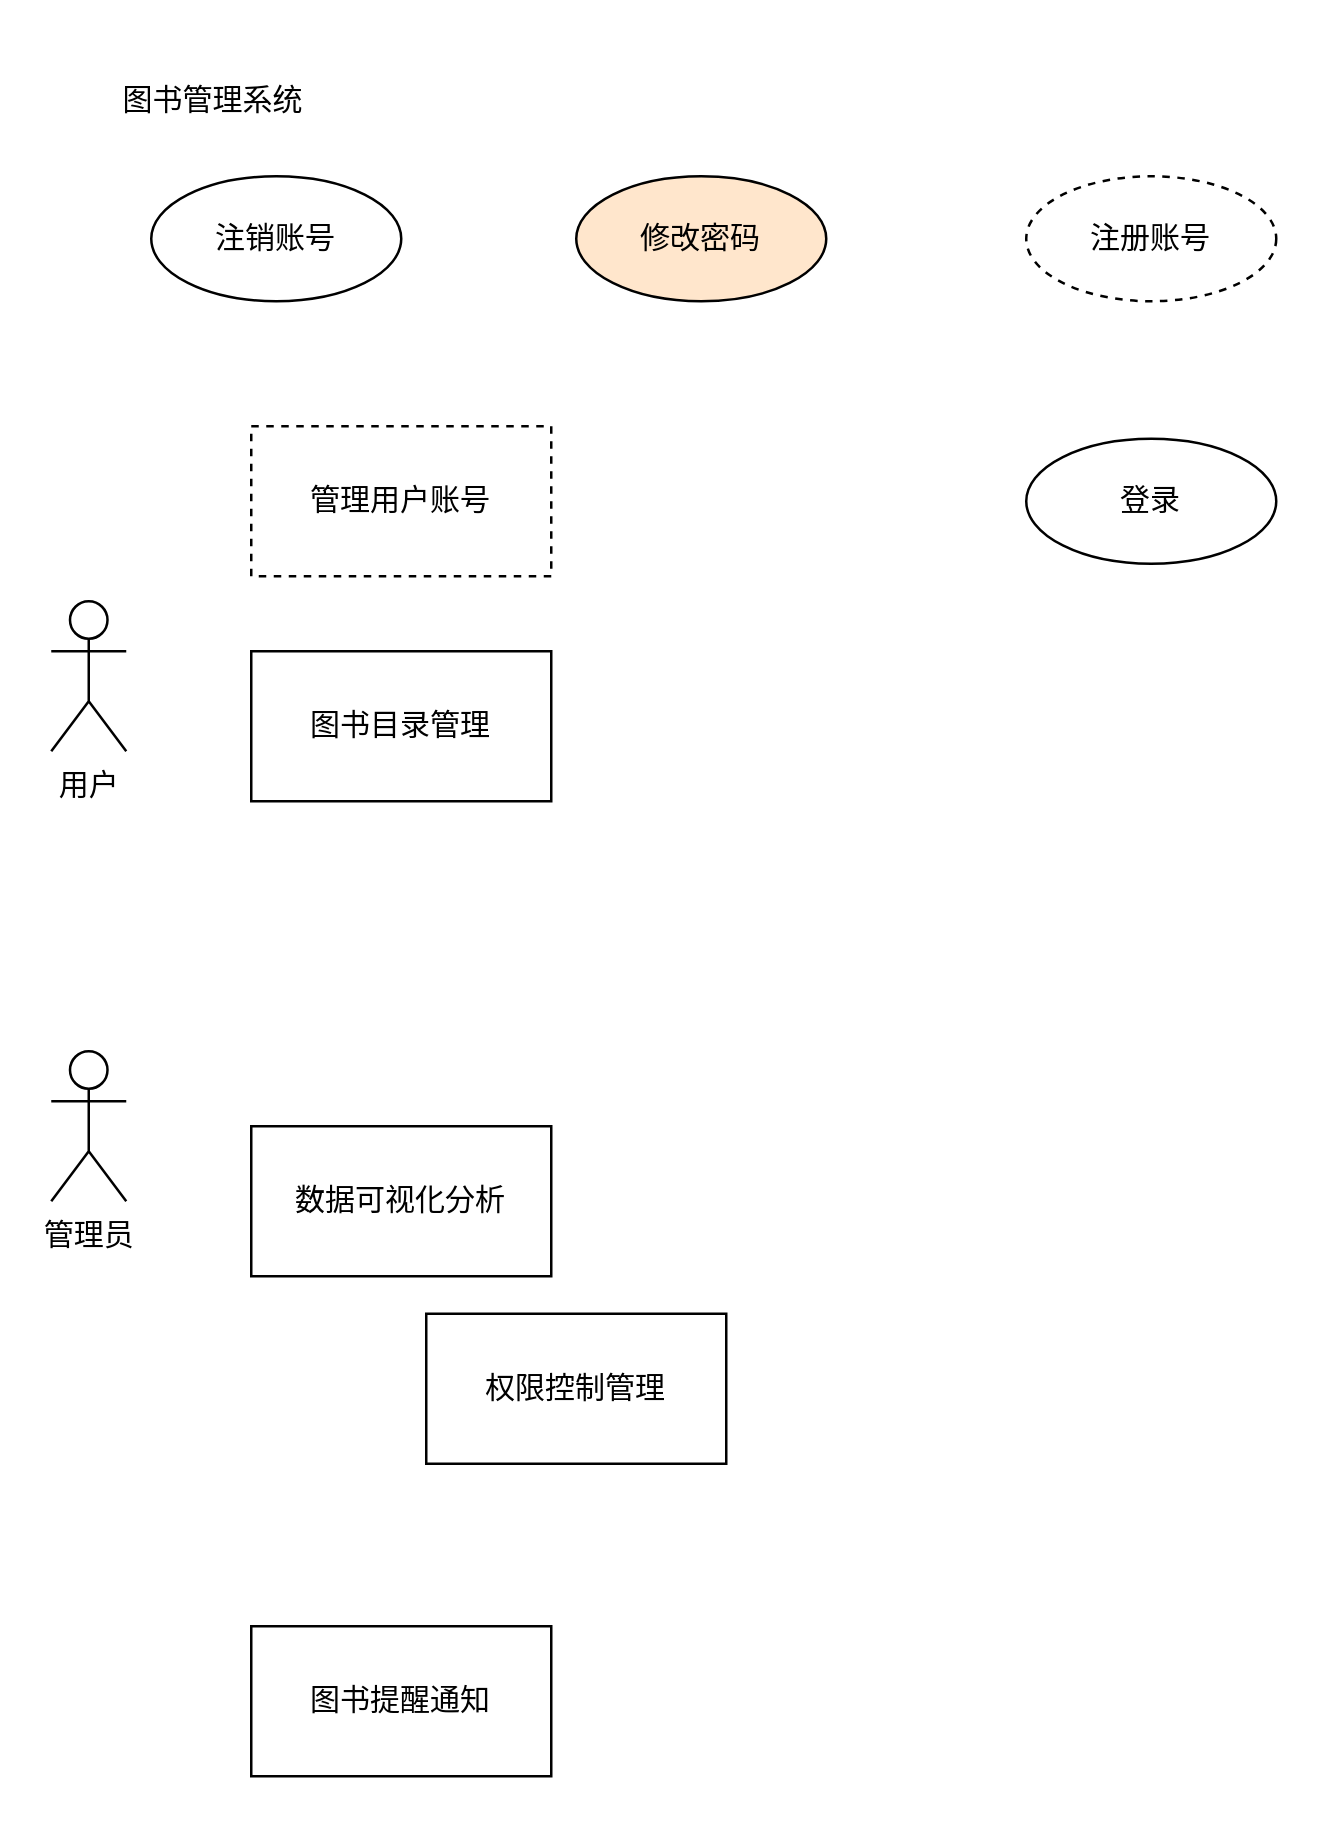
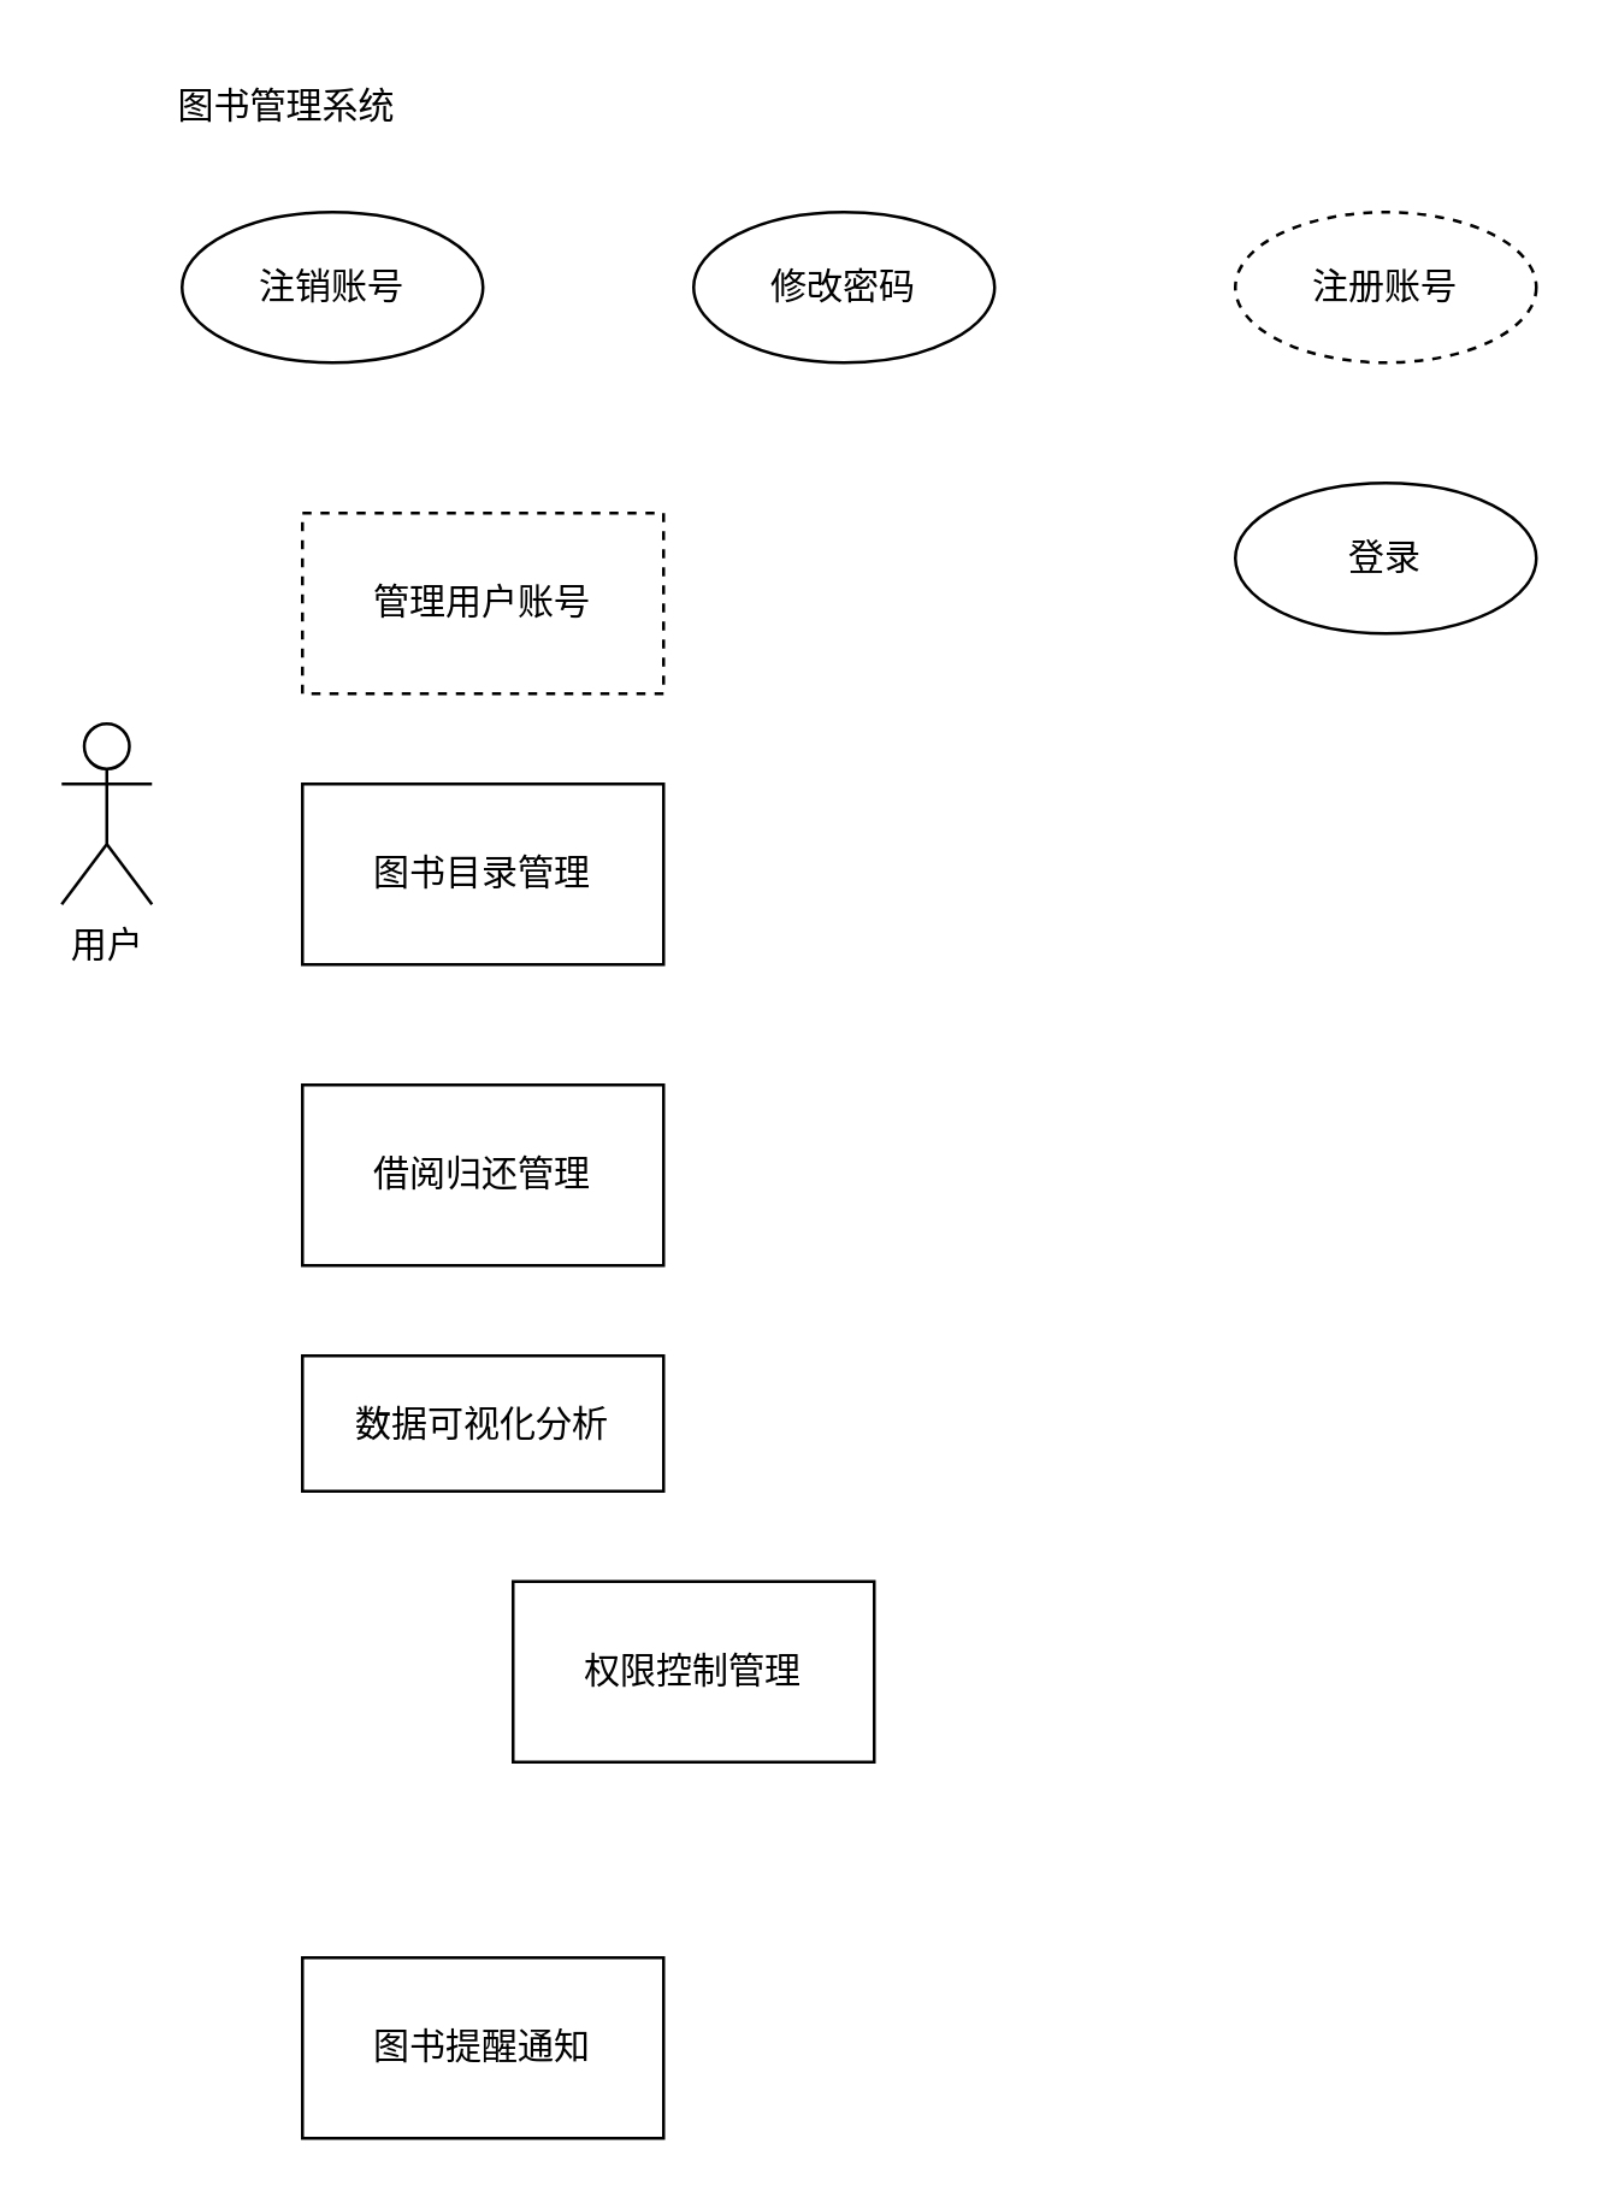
- <mxCell id="14" value="图书管理系统" style="text;html=1;strokeColor=none;fillColor=none;align=center;verticalAlign=middle;whiteSpace=wrap;rounded=0;" vertex="1" parent="1"><mxGeometry x="30" y="20" width="110" height="40" as="geometry" /></mxCell>
+ <mxCell id="14" value="图书管理系统" style="text;html=1;strokeColor=none;fillColor=none;align=center;verticalAlign=middle;whiteSpace=wrap;rounded=0;" vertex="1" parent="1"><mxGeometry x="40" y="15" width="110" height="40" as="geometry" /></mxCell>
- <mxCell id="11" value="修改密码" style="ellipse;whiteSpace=wrap;html=1;fillColor=#ffe6cc;" vertex="1" parent="1"><mxGeometry x="230" y="70" width="100" height="50" as="geometry" /></mxCell>
+ <mxCell id="11" value="修改密码" style="ellipse;whiteSpace=wrap;html=1;" vertex="1" parent="1"><mxGeometry x="230" y="70" width="100" height="50" as="geometry" /></mxCell>
- <mxCell id="13" value="登录" style="ellipse;whiteSpace=wrap;html=1;" vertex="1" parent="1"><mxGeometry x="410" y="175" width="100" height="50" as="geometry" /></mxCell>
+ <mxCell id="13" value="登录" style="ellipse;whiteSpace=wrap;html=1;" vertex="1" parent="1"><mxGeometry x="410" y="160" width="100" height="50" as="geometry" /></mxCell>
+ <mxCell id="4" value="借阅归还管理" style="rounded=0;whiteSpace=wrap;html=1;" vertex="1" parent="1"><mxGeometry x="100" y="360" width="120" height="60" as="geometry" /></mxCell>
- <mxCell id="9" value="管理员" style="shape=umlActor;verticalLabelPosition=bottom;verticalAlign=top;html=1;outlineConnect=0;" vertex="1" parent="1"><mxGeometry x="20" y="420" width="30" height="60" as="geometry" /></mxCell>
- <mxCell id="5" value="数据可视化分析" style="rounded=0;whiteSpace=wrap;html=1;" vertex="1" parent="1"><mxGeometry x="100" y="450" width="120" height="60" as="geometry" /></mxCell>
+ <mxCell id="5" value="数据可视化分析" style="rounded=0;whiteSpace=wrap;html=1;" vertex="1" parent="1"><mxGeometry x="100" y="450" width="120" height="45" as="geometry" /></mxCell>
